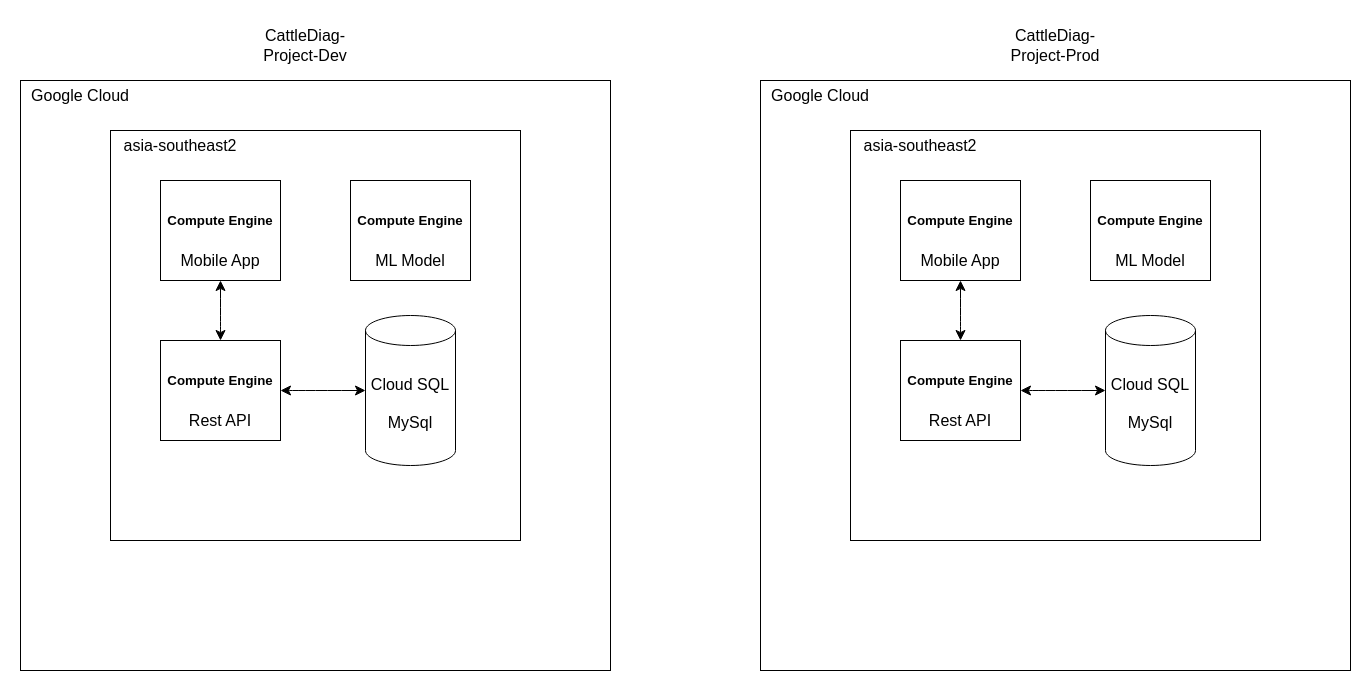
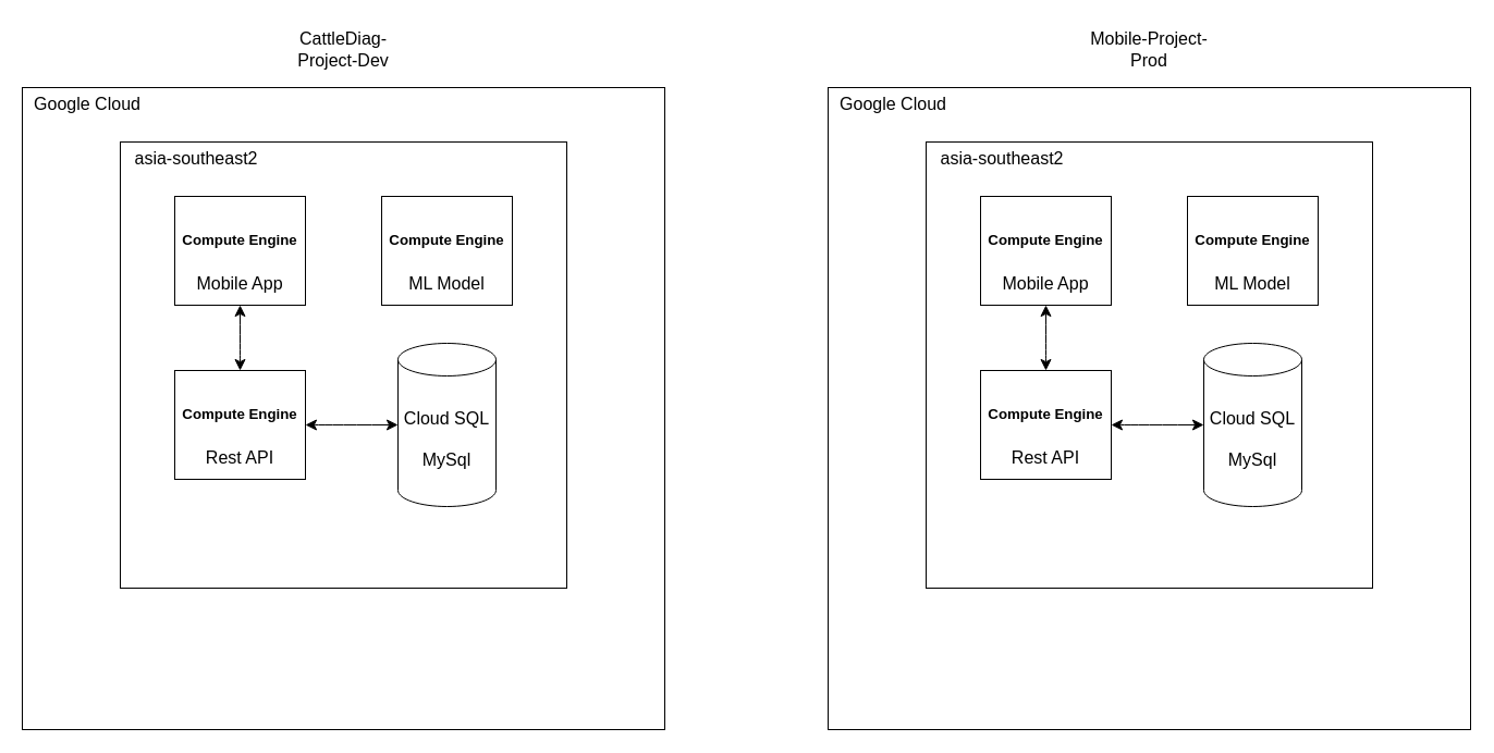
- <mxCell id="22" value="CattleDiag-Project-Dev" style="text;html=1;strokeColor=none;fillColor=none;align=center;verticalAlign=middle;whiteSpace=wrap;rounded=0;fontSize=16;" vertex="1" parent="1"><mxGeometry x="245" y="20" width="120" height="50" as="geometry" /></mxCell>
+ <mxCell id="22" value="CattleDiag-Project-Dev" style="text;html=1;strokeColor=none;fillColor=none;align=center;verticalAlign=middle;whiteSpace=wrap;rounded=0;fontSize=16;" vertex="1" parent="1"><mxGeometry x="255" y="20" width="120" height="50" as="geometry" /></mxCell>
- <mxCell id="23" value="CattleDiag-Project-Prod" style="text;html=1;strokeColor=none;fillColor=none;align=center;verticalAlign=middle;whiteSpace=wrap;rounded=0;fontSize=16;" vertex="1" parent="1"><mxGeometry x="995" y="20" width="120" height="50" as="geometry" /></mxCell>
+ <mxCell id="23" value="Mobile-Project-Prod" style="text;html=1;strokeColor=none;fillColor=none;align=center;verticalAlign=middle;whiteSpace=wrap;rounded=0;fontSize=16;" vertex="1" parent="1"><mxGeometry x="995" y="20" width="120" height="50" as="geometry" /></mxCell>
